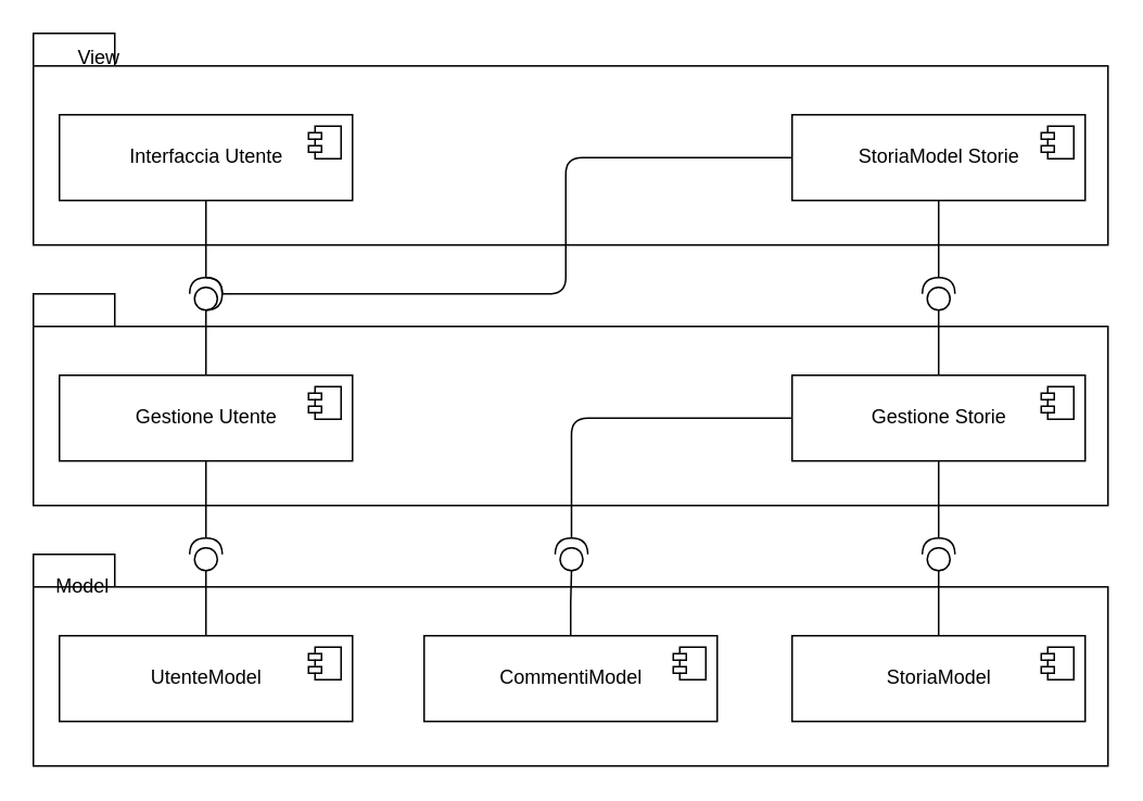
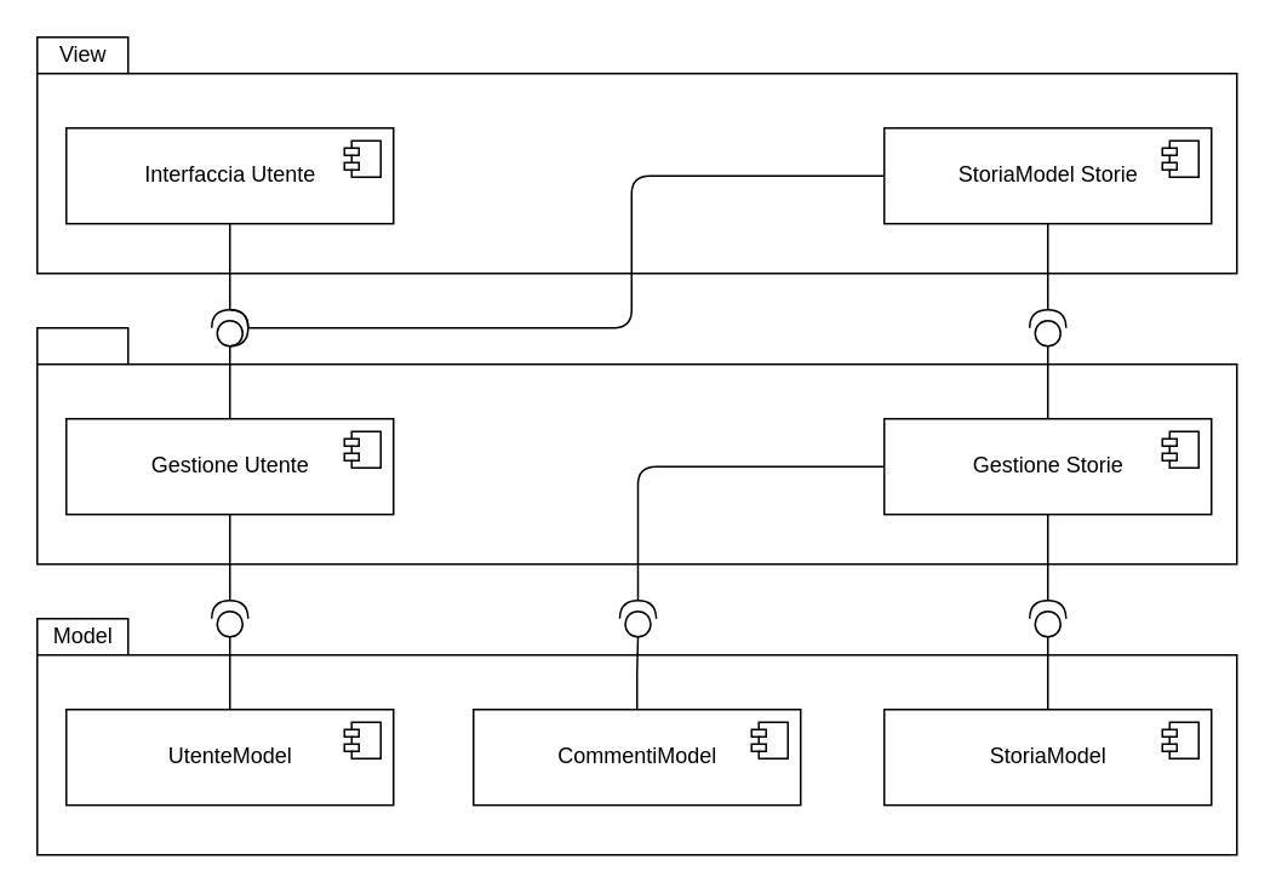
- <mxCell id="4" value="View" style="text;html=1;align=center;verticalAlign=middle;resizable=0;points=[];autosize=1;strokeColor=none;fillColor=none;" parent="2" vertex="1"><mxGeometry x="20" y="5" width="40" height="20" as="geometry" /></mxCell>
+ <mxCell id="4" value="View" style="text;html=1;align=center;verticalAlign=middle;resizable=0;points=[];autosize=1;strokeColor=none;fillColor=none;" parent="2" vertex="1"><mxGeometry x="5" width="40" height="20" as="geometry" /></mxCell>
- <mxCell id="20" value="Model" style="text;html=1;align=center;verticalAlign=middle;resizable=0;points=[];autosize=1;strokeColor=none;fillColor=none;" parent="18" vertex="1"><mxGeometry x="5" y="10" width="50" height="20" as="geometry" /></mxCell>
+ <mxCell id="20" value="Model" style="text;html=1;align=center;verticalAlign=middle;resizable=0;points=[];autosize=1;strokeColor=none;fillColor=none;" parent="18" vertex="1"><mxGeometry width="50" height="20" as="geometry" /></mxCell>
